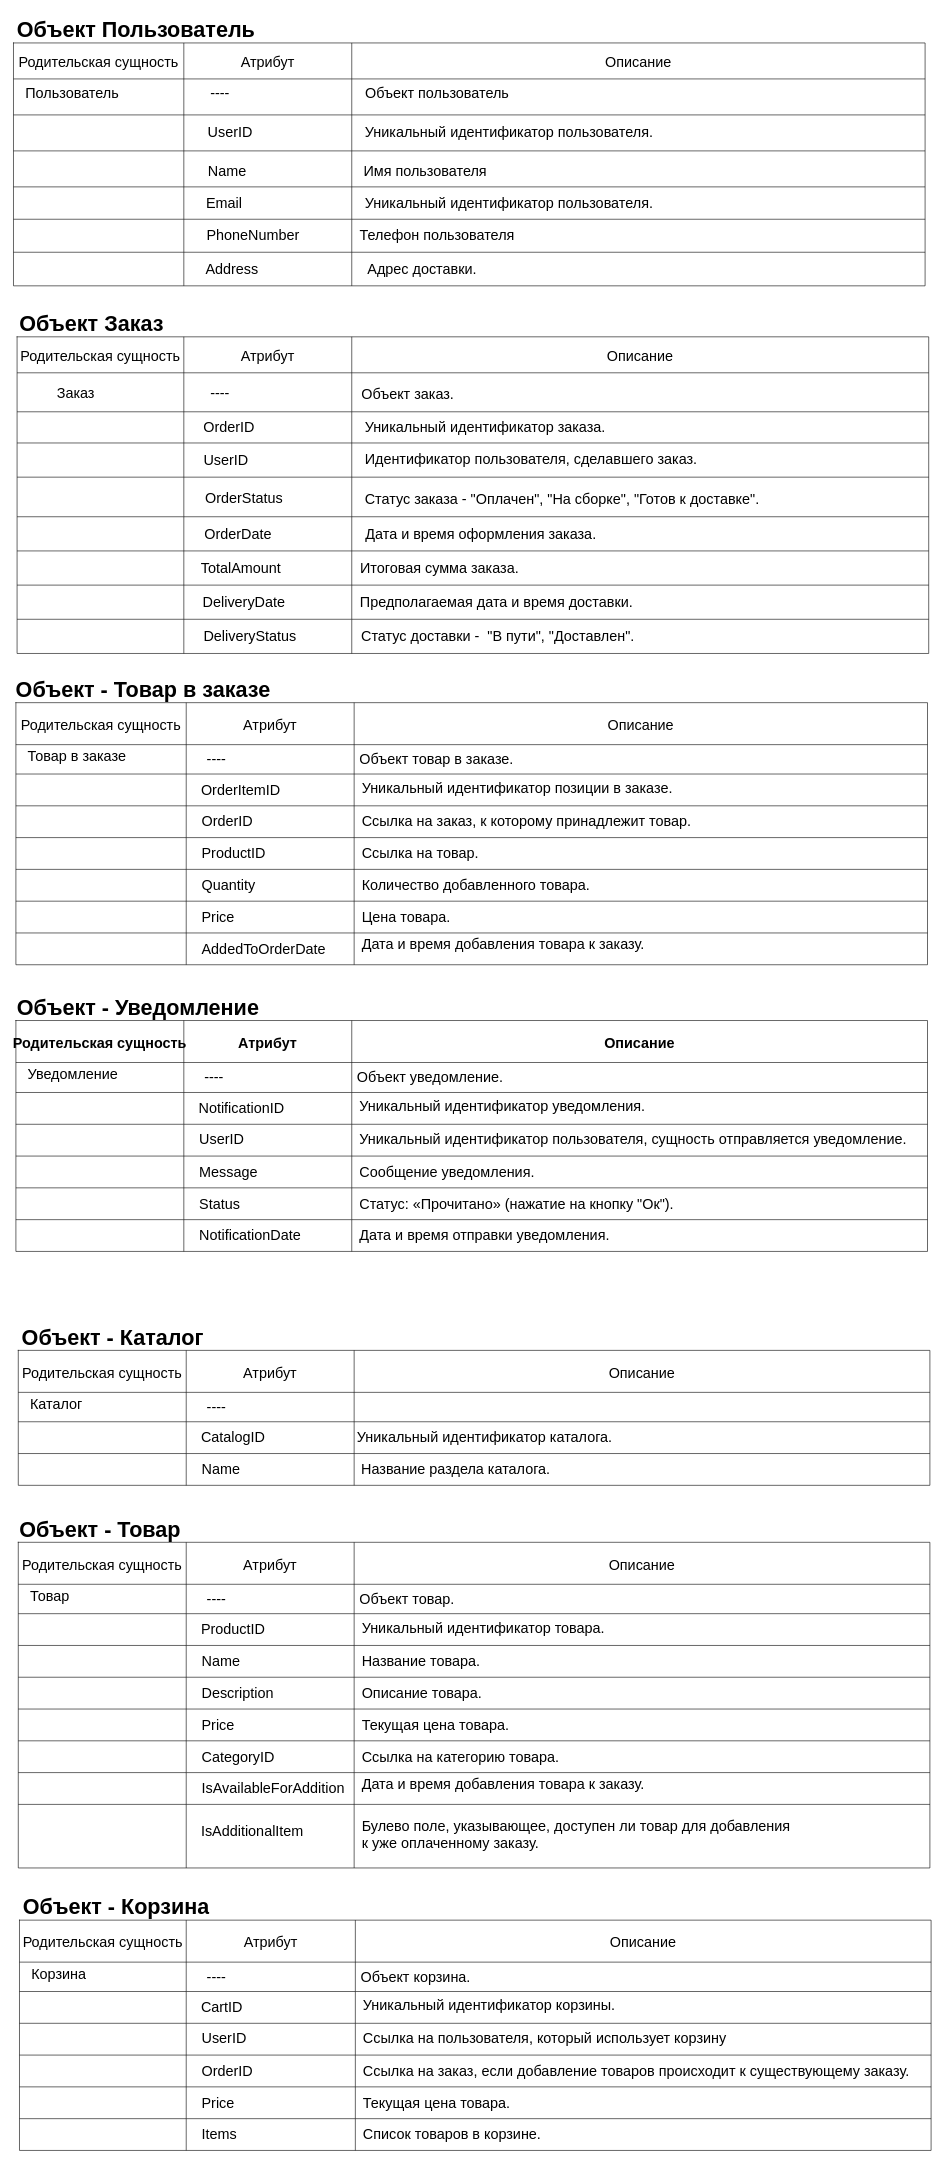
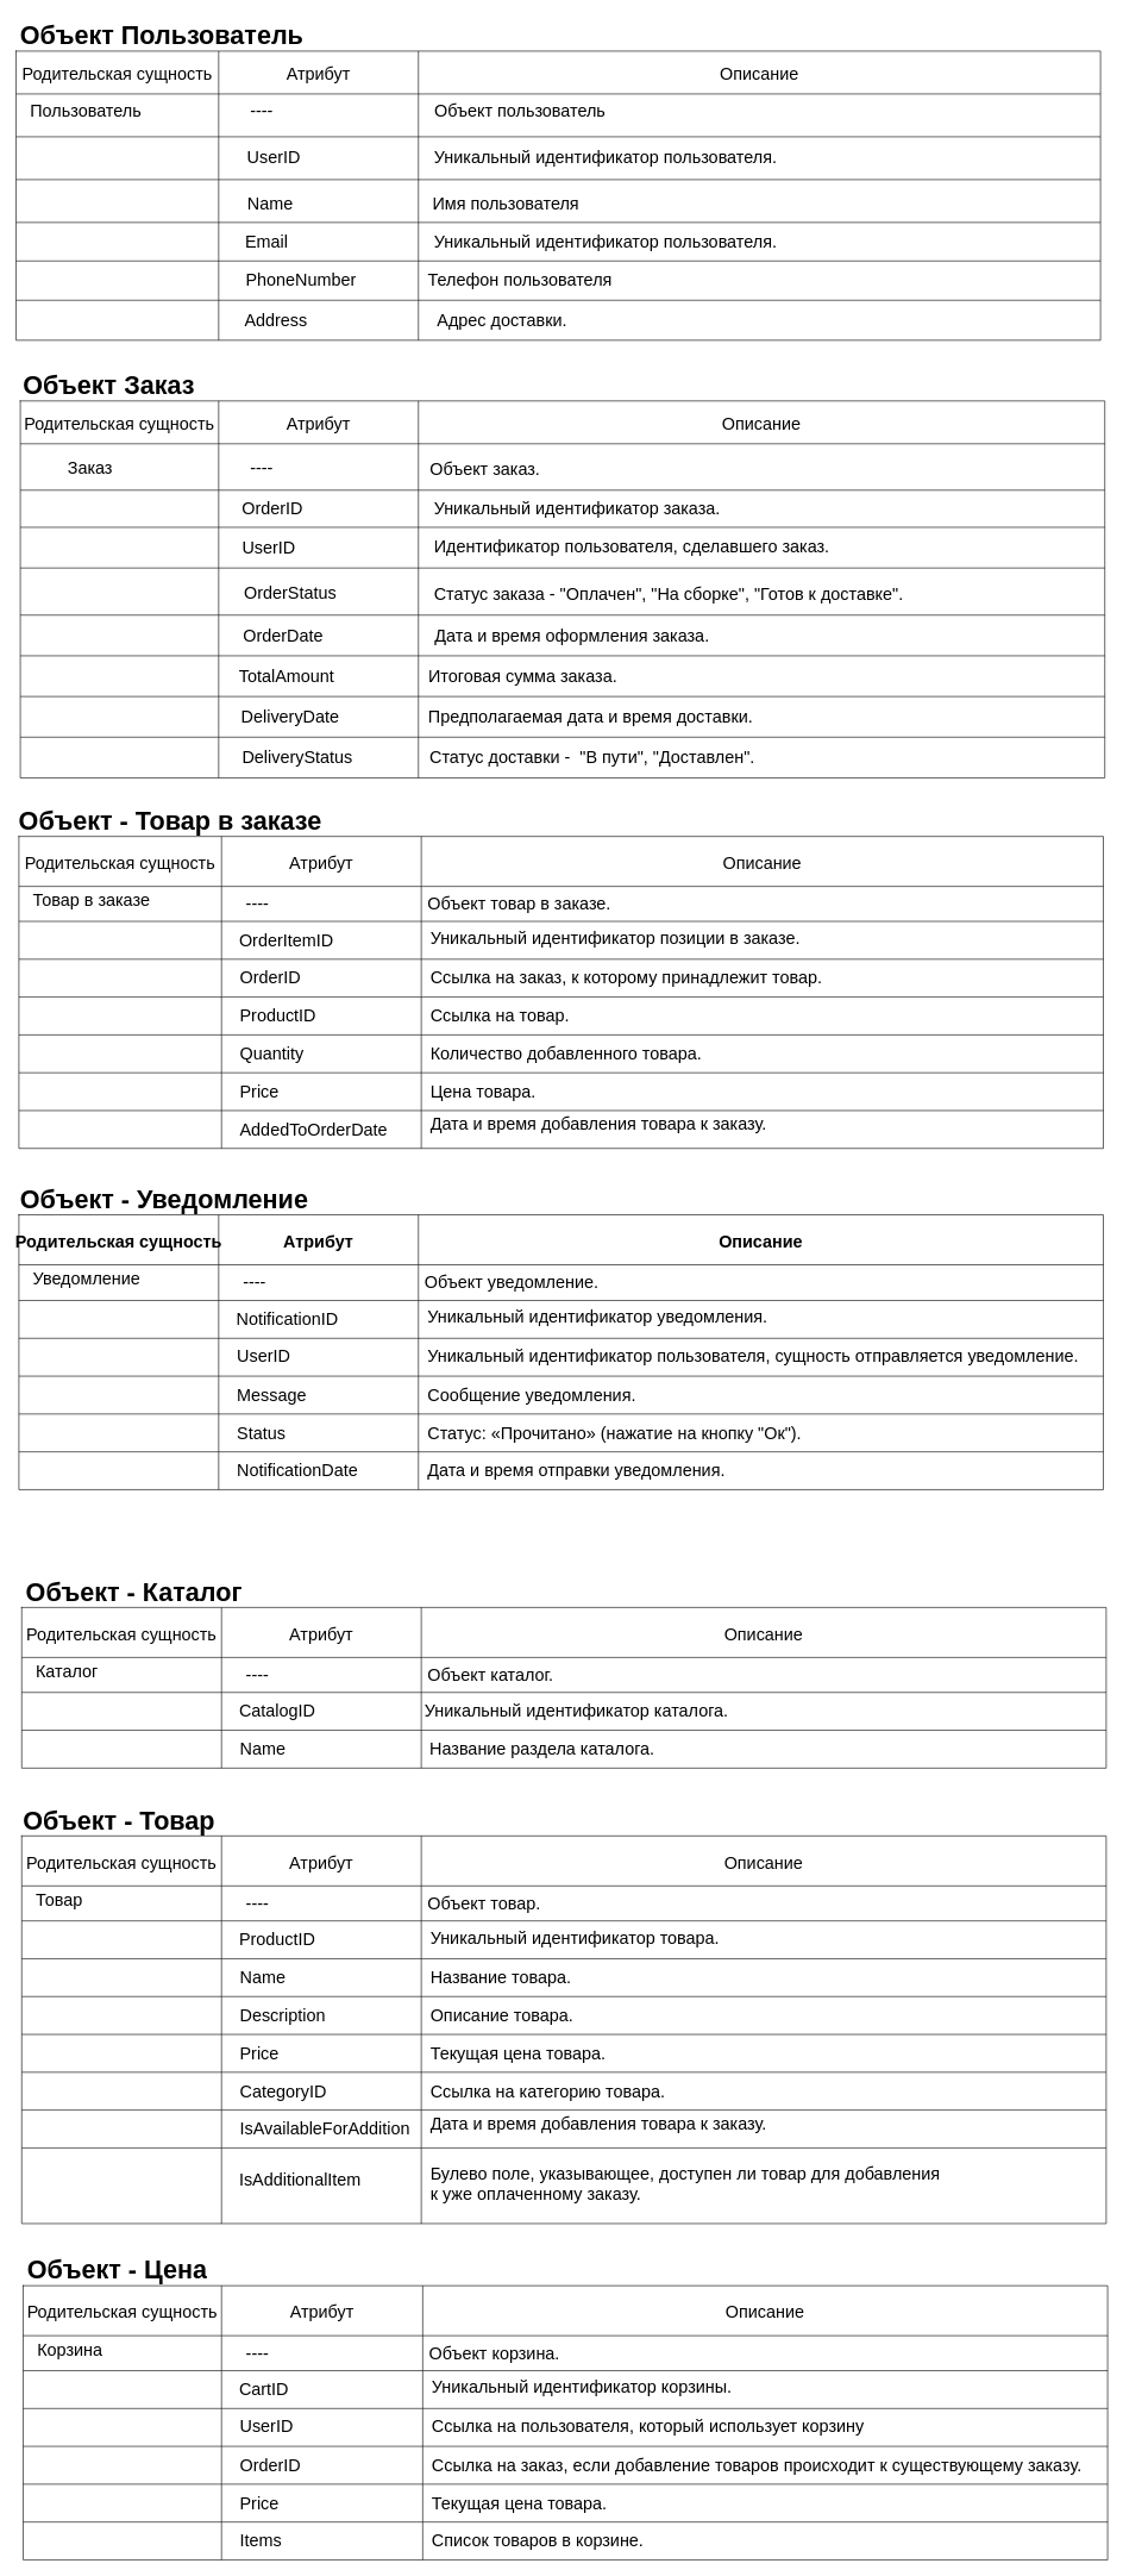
+ <mxCell id="235" value="Объект каталог." style="text;html=1;align=left;verticalAlign=middle;whiteSpace=wrap;rounded=0;fontSize=24;" vertex="1" parent="234"><mxGeometry x="7" y="80" width="343" height="30" as="geometry" /></mxCell>
- <mxCell id="188" value="Объект - Корзина" style="text;strokeColor=none;fillColor=none;spacingLeft=4;spacingRight=4;overflow=hidden;rotatable=0;points=[[0,0.5],[1,0.5]];portConstraint=eastwest;fontSize=36;whiteSpace=wrap;html=1;fontStyle=1" vertex="1" parent="1"><mxGeometry x="32" y="3150" width="710" height="70" as="geometry" /></mxCell>
+ <mxCell id="188" value="Объект - Цена" style="text;strokeColor=none;fillColor=none;spacingLeft=4;spacingRight=4;overflow=hidden;rotatable=0;points=[[0,0.5],[1,0.5]];portConstraint=eastwest;fontSize=36;whiteSpace=wrap;html=1;fontStyle=1" vertex="1" parent="1"><mxGeometry x="32" y="3150" width="710" height="70" as="geometry" /></mxCell>
